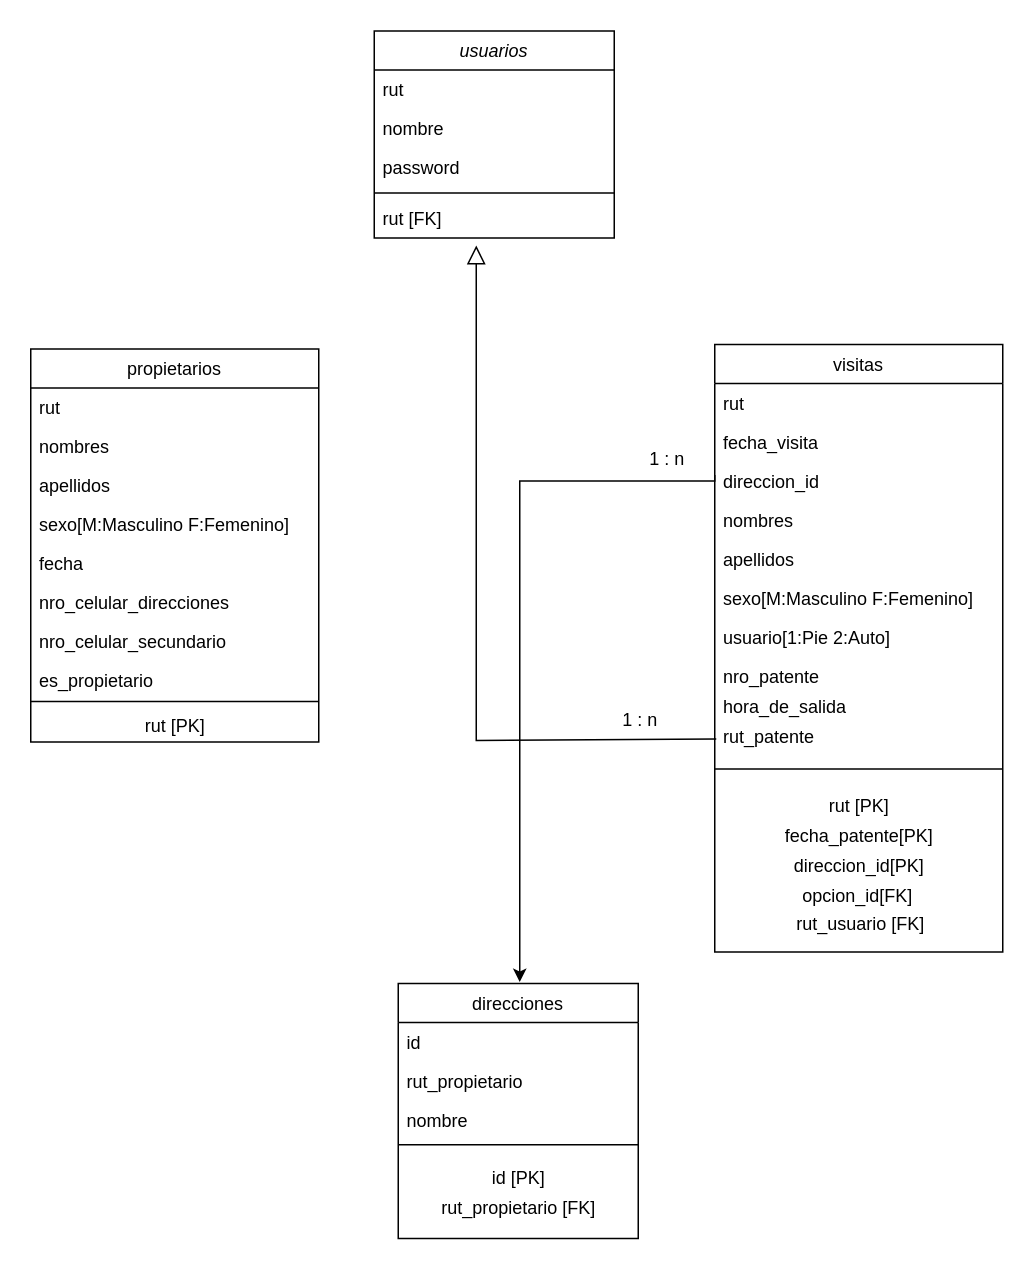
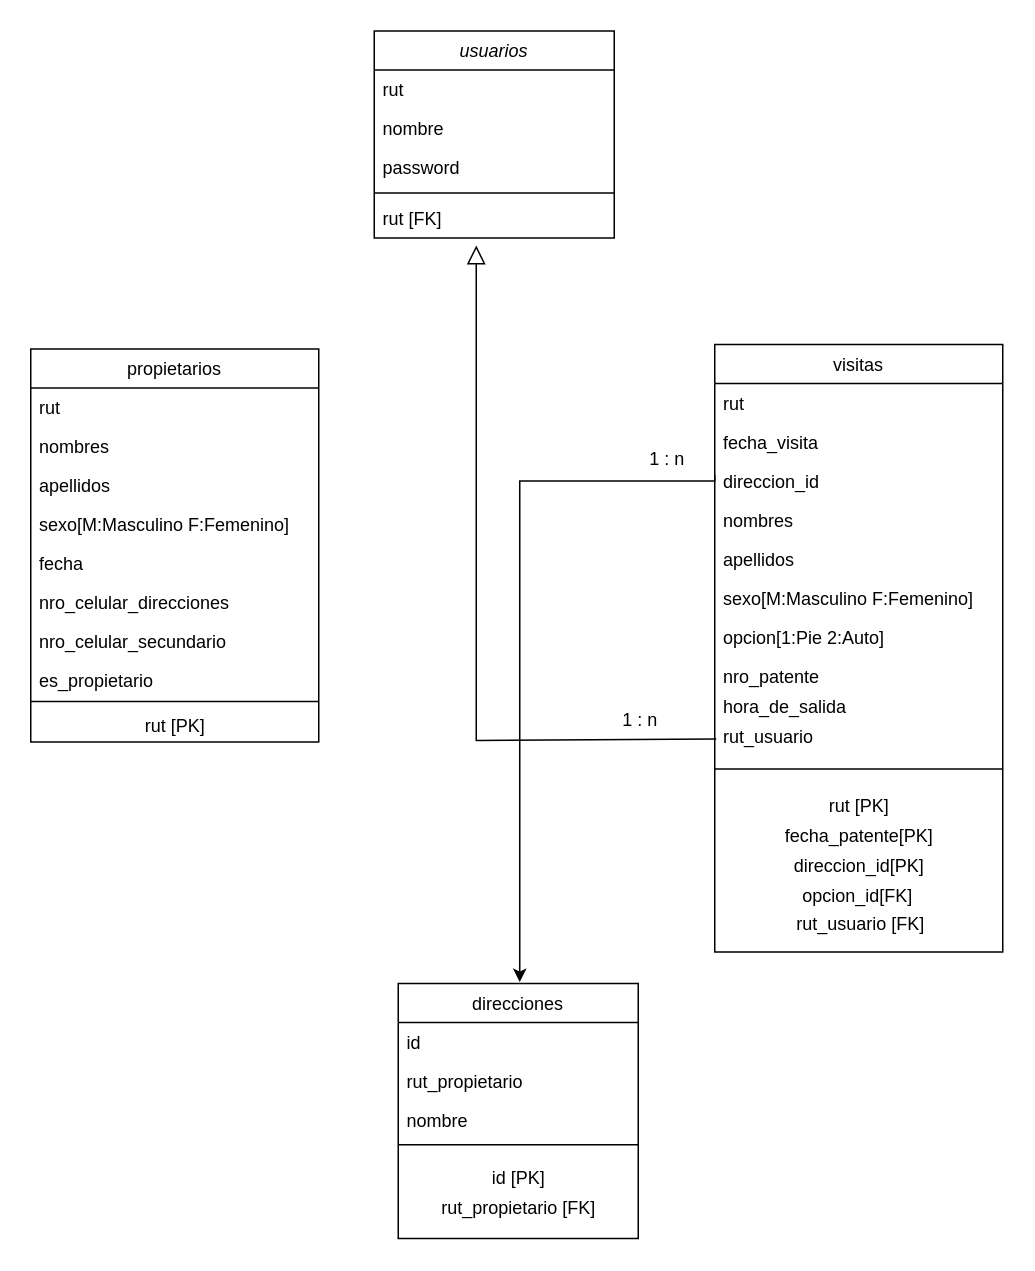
- <mxCell id="15" value="usuario[1:Pie 2:Auto]" style="text;align=left;verticalAlign=top;spacingLeft=4;spacingRight=4;overflow=hidden;rotatable=0;points=[[0,0.5],[1,0.5]];portConstraint=eastwest;" parent="8" vertex="1"><mxGeometry y="182" width="192" height="26" as="geometry" /></mxCell>
+ <mxCell id="15" value="opcion[1:Pie 2:Auto]" style="text;align=left;verticalAlign=top;spacingLeft=4;spacingRight=4;overflow=hidden;rotatable=0;points=[[0,0.5],[1,0.5]];portConstraint=eastwest;" parent="8" vertex="1"><mxGeometry y="182" width="192" height="26" as="geometry" /></mxCell>
- <mxCell id="18" value="rut_patente" style="text;align=left;verticalAlign=top;spacingLeft=4;spacingRight=4;overflow=hidden;rotatable=0;points=[[0,0.5],[1,0.5]];portConstraint=eastwest;" parent="8" vertex="1"><mxGeometry y="248" width="192" height="20" as="geometry" /></mxCell>
+ <mxCell id="18" value="rut_usuario" style="text;align=left;verticalAlign=top;spacingLeft=4;spacingRight=4;overflow=hidden;rotatable=0;points=[[0,0.5],[1,0.5]];portConstraint=eastwest;" parent="8" vertex="1"><mxGeometry y="248" width="192" height="20" as="geometry" /></mxCell>
